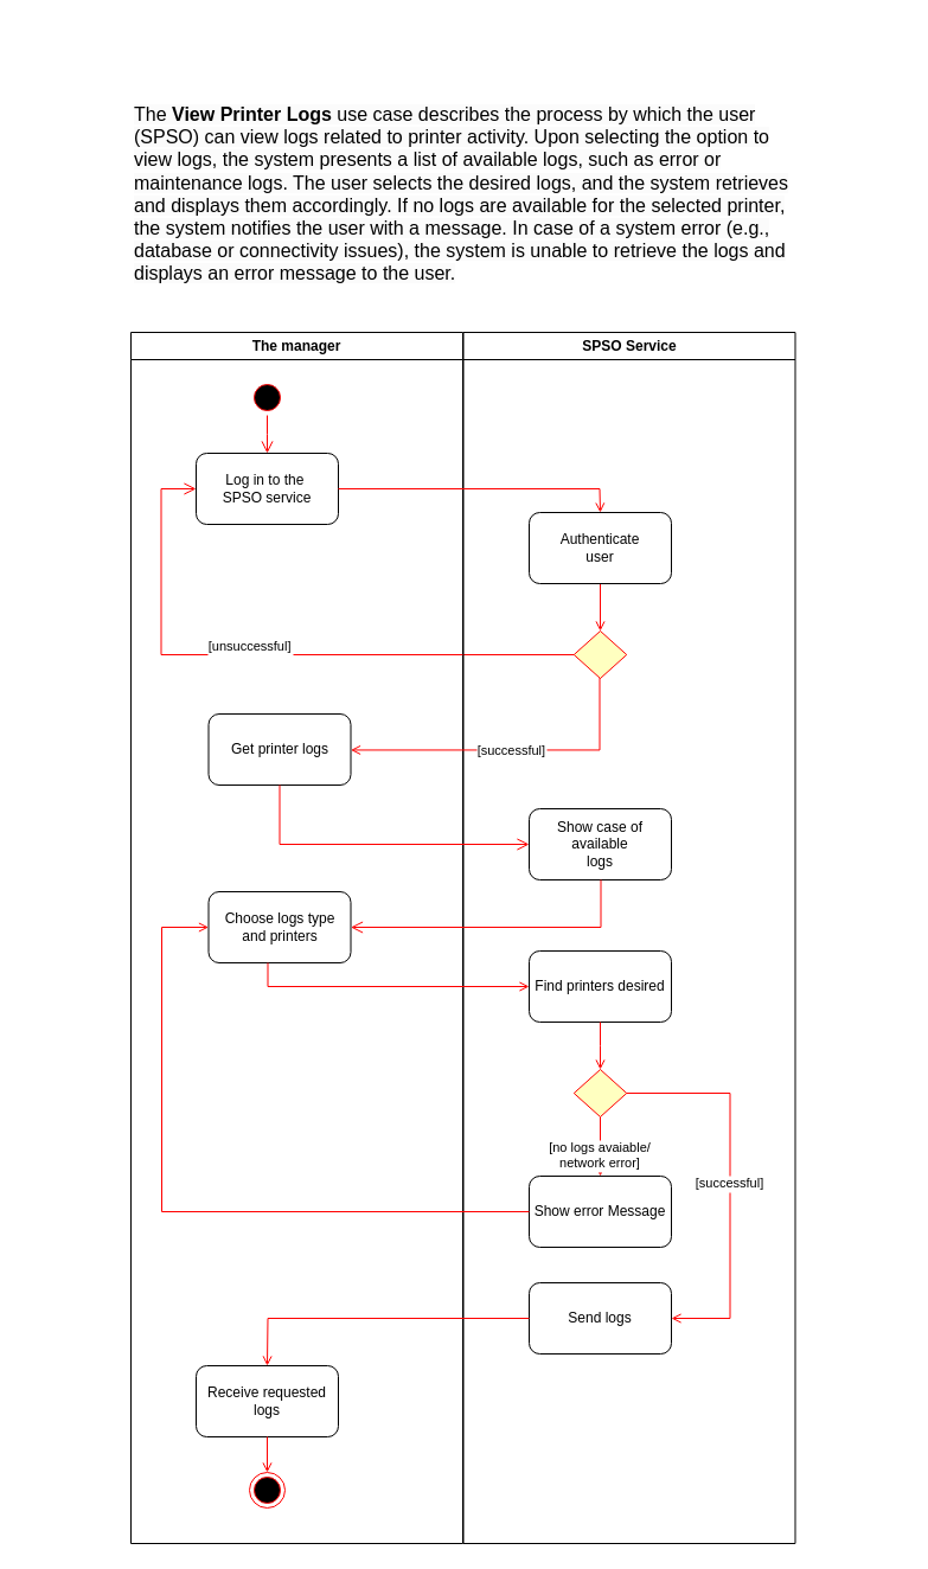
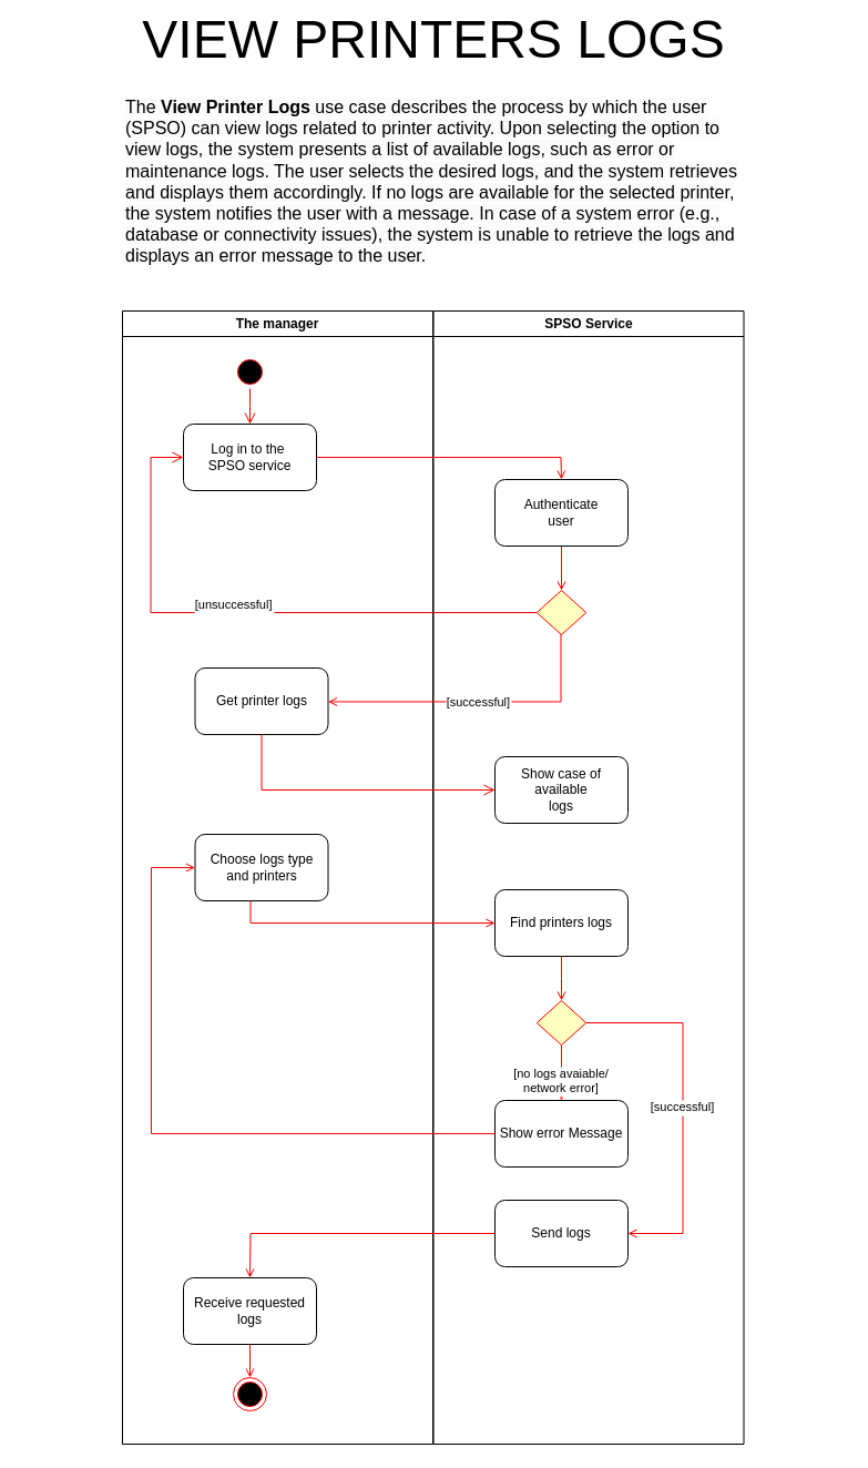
+ <mxCell id="29" value="&lt;font style=&quot;font-size: 48px;&quot;&gt;VIEW PRINTERS LOGS&lt;/font&gt;" style="text;html=1;align=center;verticalAlign=middle;whiteSpace=wrap;rounded=0;fontSize=16;" vertex="1" parent="1"><mxGeometry x="20.5" y="20" width="740" height="30" as="geometry" /></mxCell>
- <mxCell id="33" value="" style="edgeStyle=elbowEdgeStyle;elbow=horizontal;verticalAlign=bottom;endArrow=open;endSize=8;strokeColor=#FF0000;endFill=1;rounded=0" edge="1" parent="1" source="24" target="6"><mxGeometry x="100" y="40" as="geometry"><mxPoint x="456.5" y="722" as="targetPoint" /><mxPoint x="245.5" y="672" as="sourcePoint" /><Array as="points"><mxPoint x="506.5" y="782" /></Array></mxGeometry></mxCell>
- <mxCell id="18" value="Find printers desired" style="rounded=1;whiteSpace=wrap;html=1;" vertex="1" parent="12"><mxGeometry x="55.5" y="522" width="120" height="60" as="geometry" /></mxCell>
+ <mxCell id="18" value="Find printers logs" style="rounded=1;whiteSpace=wrap;html=1;" vertex="1" parent="12"><mxGeometry x="55.5" y="522" width="120" height="60" as="geometry" /></mxCell>
